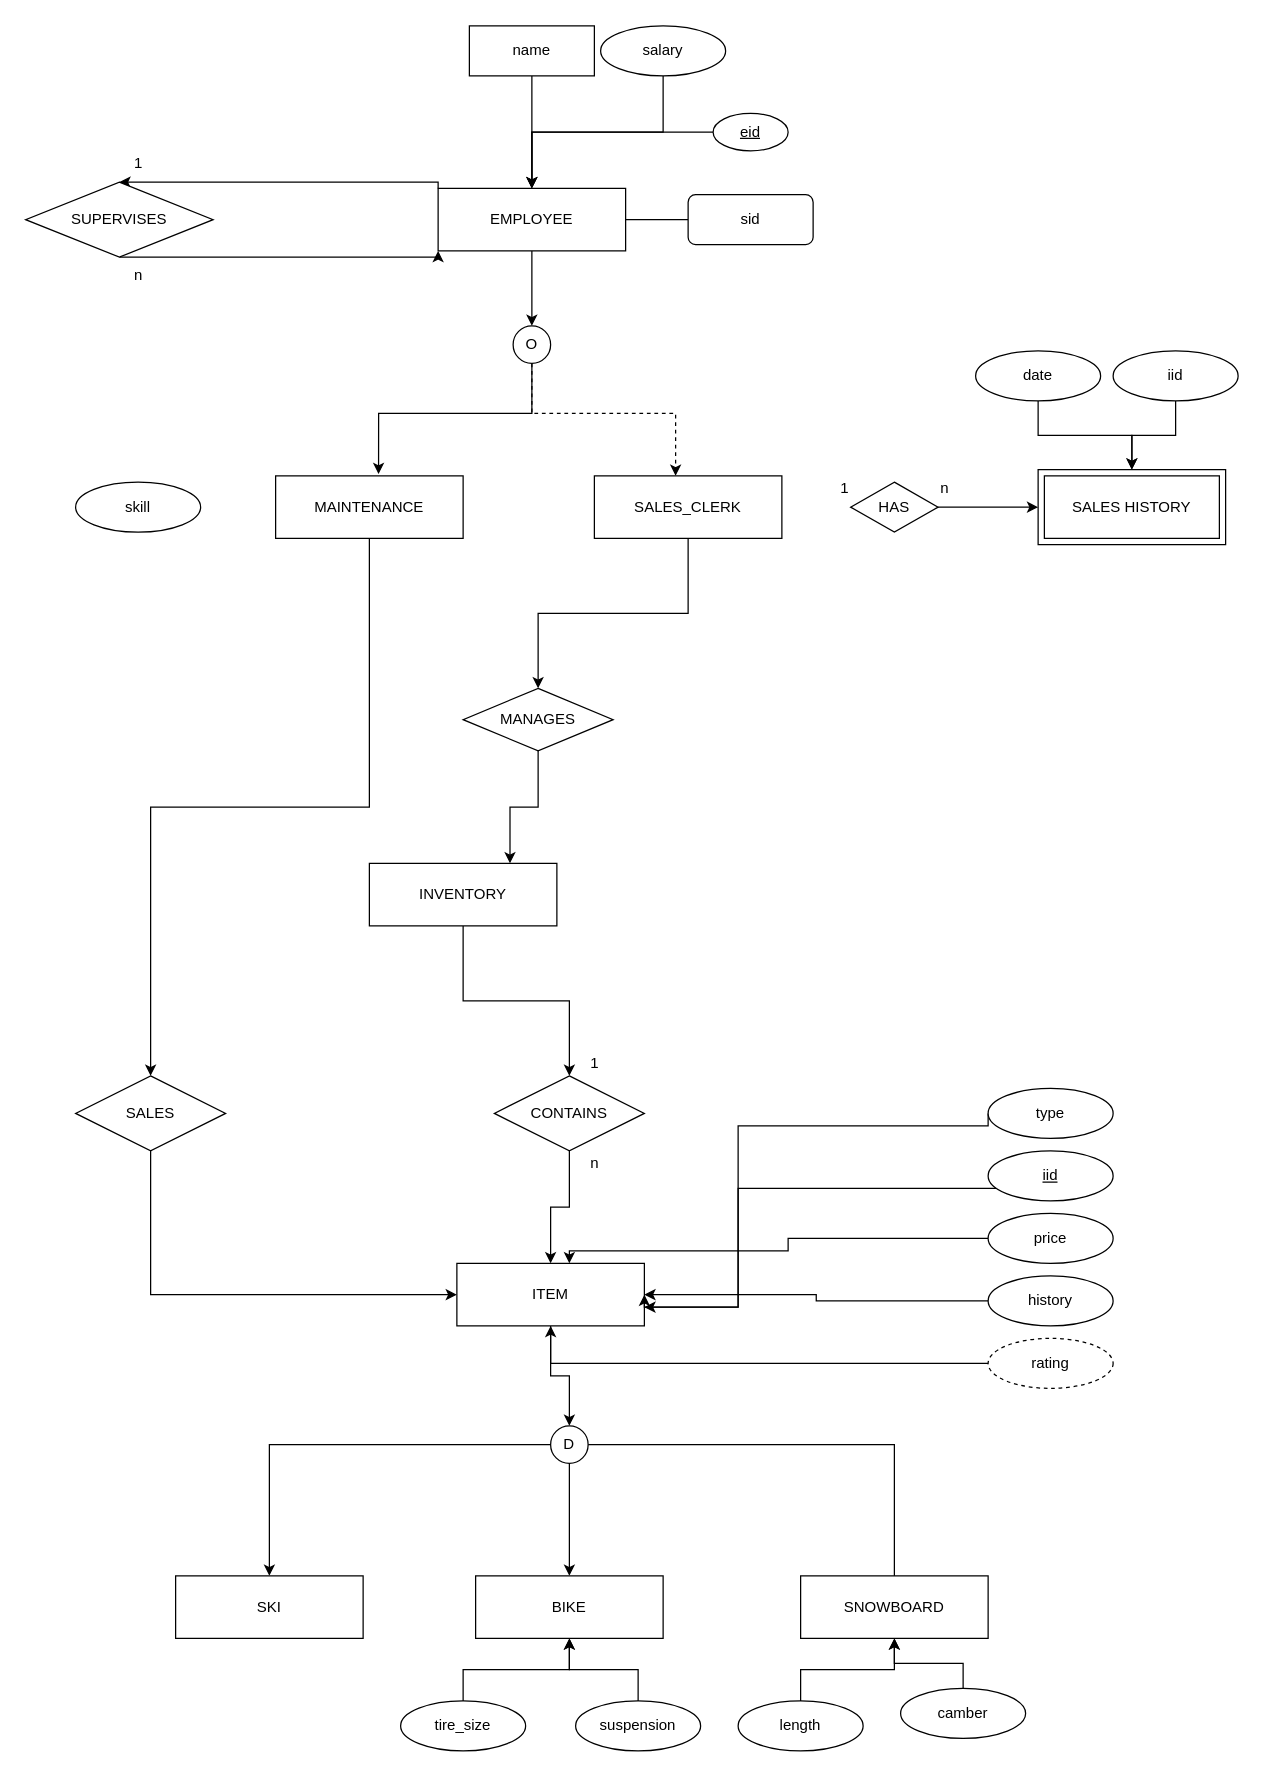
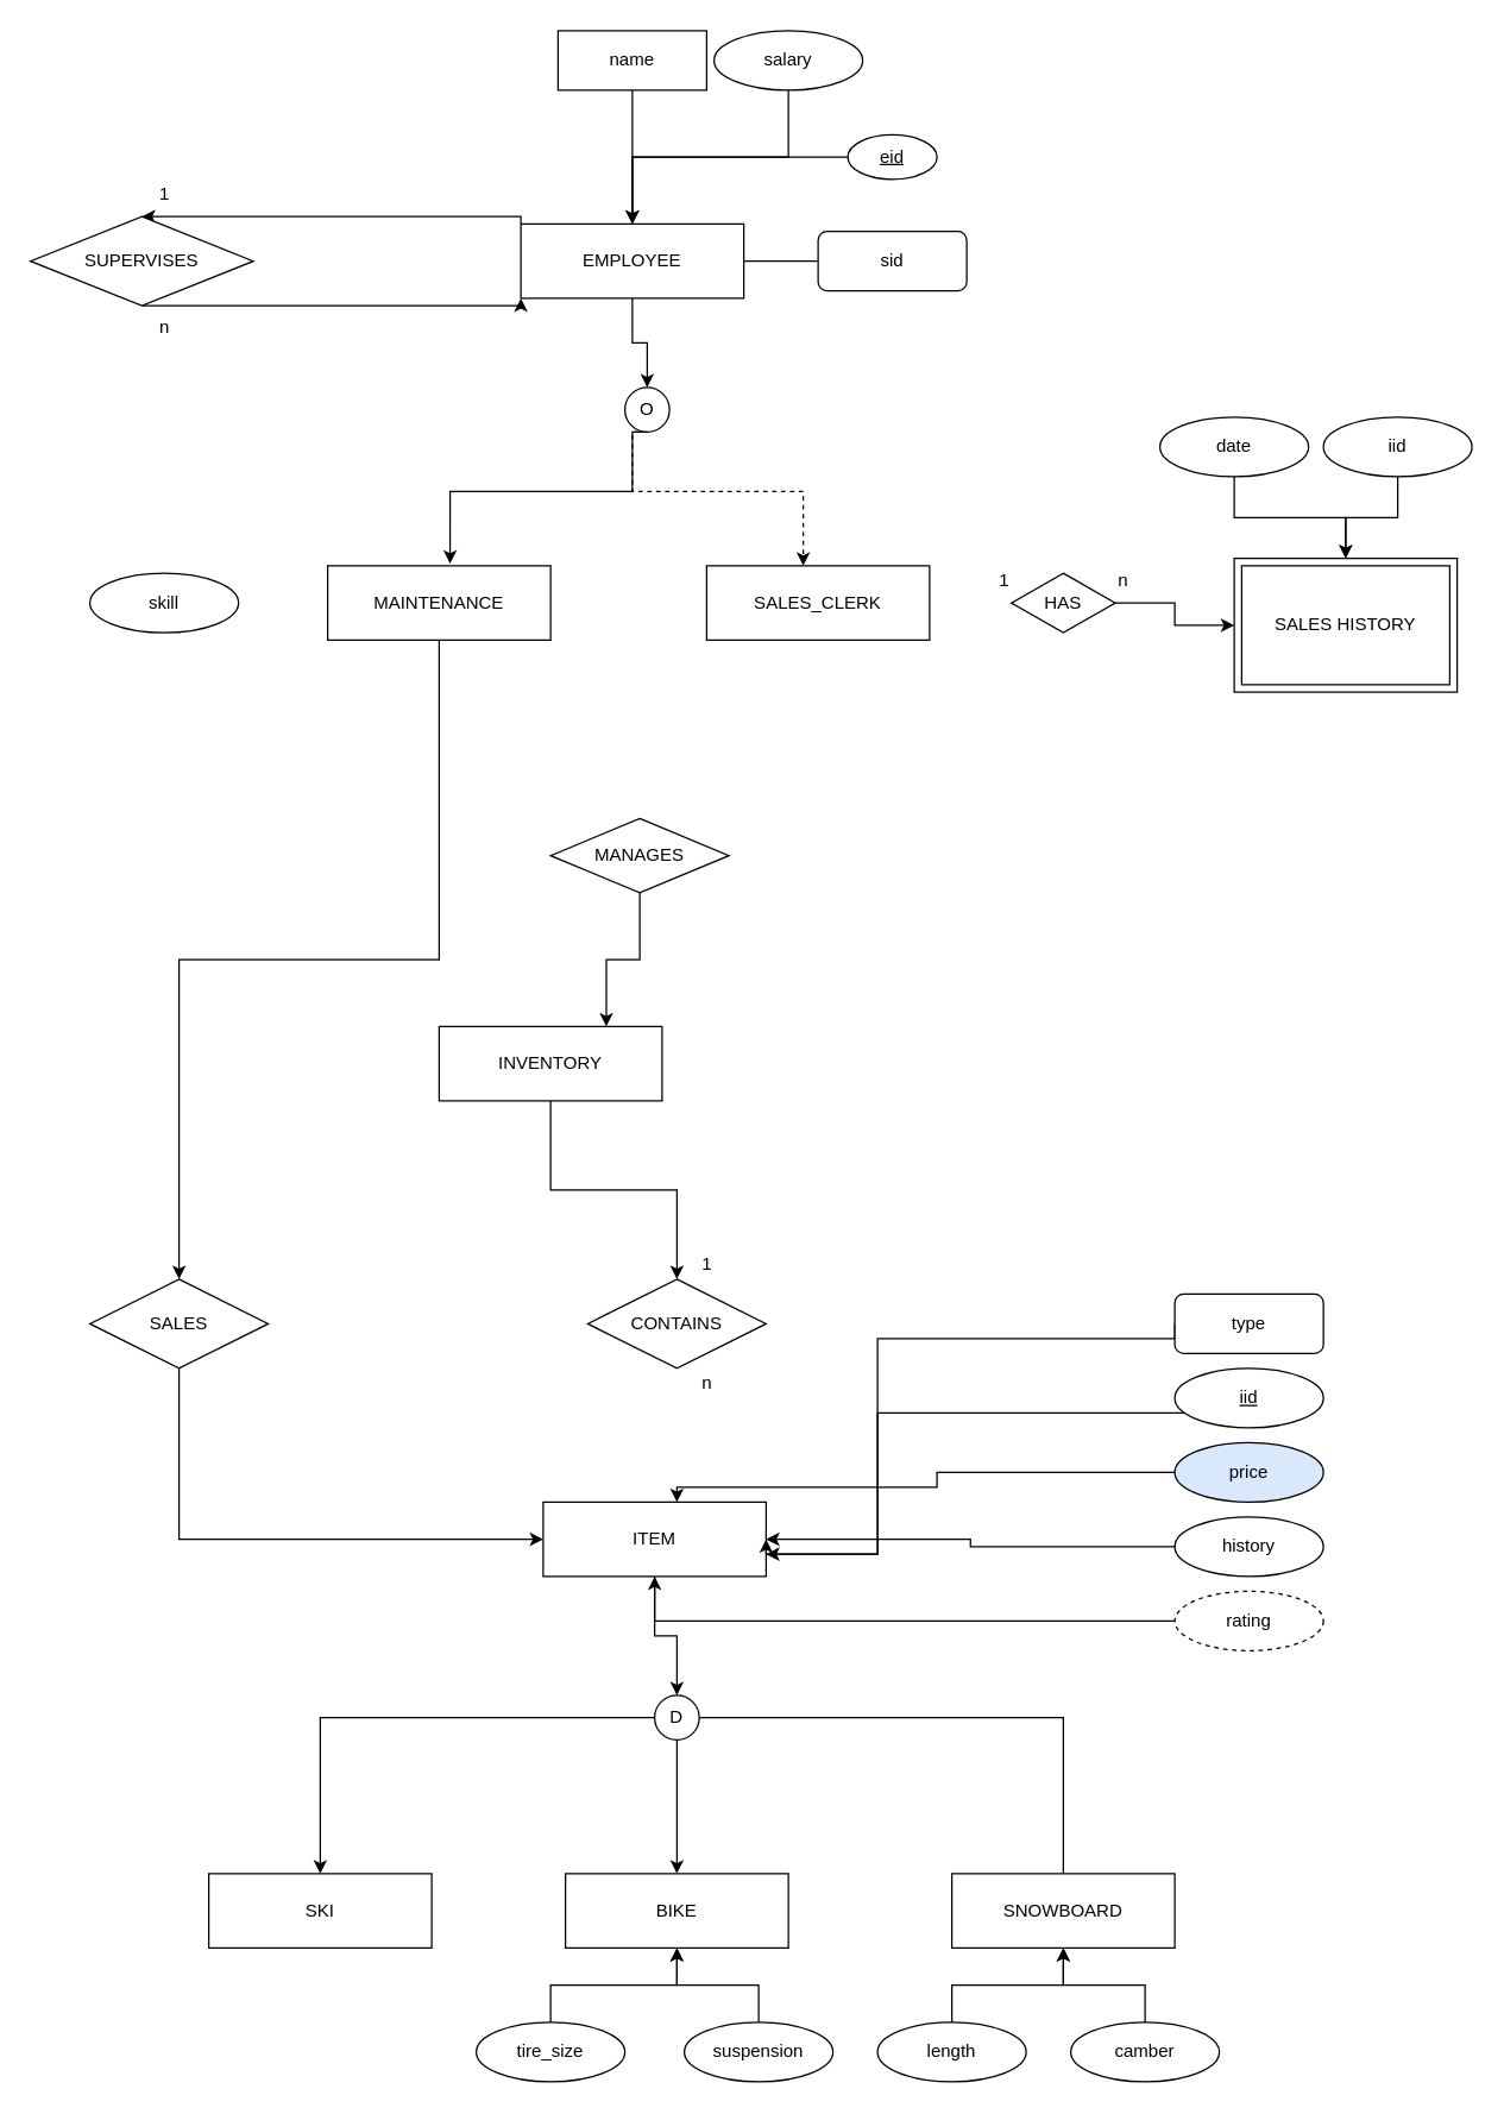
- <mxCell id="8" value="O" style="ellipse;whiteSpace=wrap;html=1;" vertex="1" parent="1"><mxGeometry x="410" y="260" width="30" height="30" as="geometry" /></mxCell>
+ <mxCell id="8" value="O" style="ellipse;whiteSpace=wrap;html=1;" vertex="1" parent="1"><mxGeometry x="420" y="260" width="30" height="30" as="geometry" /></mxCell>
- <mxCell id="52" value="SALES HISTORY" style="shape=ext;margin=3;double=1;whiteSpace=wrap;html=1;align=center;" vertex="1" parent="1"><mxGeometry x="830" y="375" width="150" height="60" as="geometry" /></mxCell>
+ <mxCell id="52" value="SALES HISTORY" style="shape=ext;margin=3;double=1;whiteSpace=wrap;html=1;align=center;" vertex="1" parent="1"><mxGeometry x="830" y="375" width="150" height="90" as="geometry" /></mxCell>
- <mxCell id="11" style="edgeStyle=orthogonalEdgeStyle;rounded=0;orthogonalLoop=1;jettySize=auto;html=1;exitX=0.5;exitY=1;exitDx=0;exitDy=0;entryX=0.5;entryY=0;entryDx=0;entryDy=0;" edge="1" parent="1" source="12" target="21"><mxGeometry relative="1" as="geometry" /></mxCell>
- <mxCell id="66" value="type" style="ellipse;whiteSpace=wrap;html=1;align=center;" vertex="1" parent="1"><mxGeometry x="790" y="870" width="100" height="40" as="geometry" /></mxCell>
+ <mxCell id="66" value="type" style="whiteSpace=wrap;html=1;align=center;rounded=1;" vertex="1" parent="1"><mxGeometry x="790" y="870" width="100" height="40" as="geometry" /></mxCell>
- <mxCell id="39" value="" style="edgeStyle=orthogonalEdgeStyle;rounded=0;orthogonalLoop=1;jettySize=auto;html=1;" edge="1" parent="1" source="40" target="23"><mxGeometry relative="1" as="geometry" /></mxCell>
- <mxCell id="25" value="&lt;div&gt;price&lt;/div&gt;" style="ellipse;whiteSpace=wrap;html=1;align=center;" vertex="1" parent="1"><mxGeometry x="790" y="970" width="100" height="40" as="geometry" /></mxCell>
+ <mxCell id="25" value="&lt;div&gt;price&lt;/div&gt;" style="ellipse;whiteSpace=wrap;html=1;align=center;fillColor=#dae8fc;" vertex="1" parent="1"><mxGeometry x="790" y="970" width="100" height="40" as="geometry" /></mxCell>
- <mxCell id="70" value="camber" style="ellipse;whiteSpace=wrap;html=1;align=center;" vertex="1" parent="1"><mxGeometry x="720" y="1350" width="100" height="40" as="geometry" /></mxCell>
+ <mxCell id="70" value="camber" style="ellipse;whiteSpace=wrap;html=1;align=center;" vertex="1" parent="1"><mxGeometry x="720" y="1360" width="100" height="40" as="geometry" /></mxCell>
